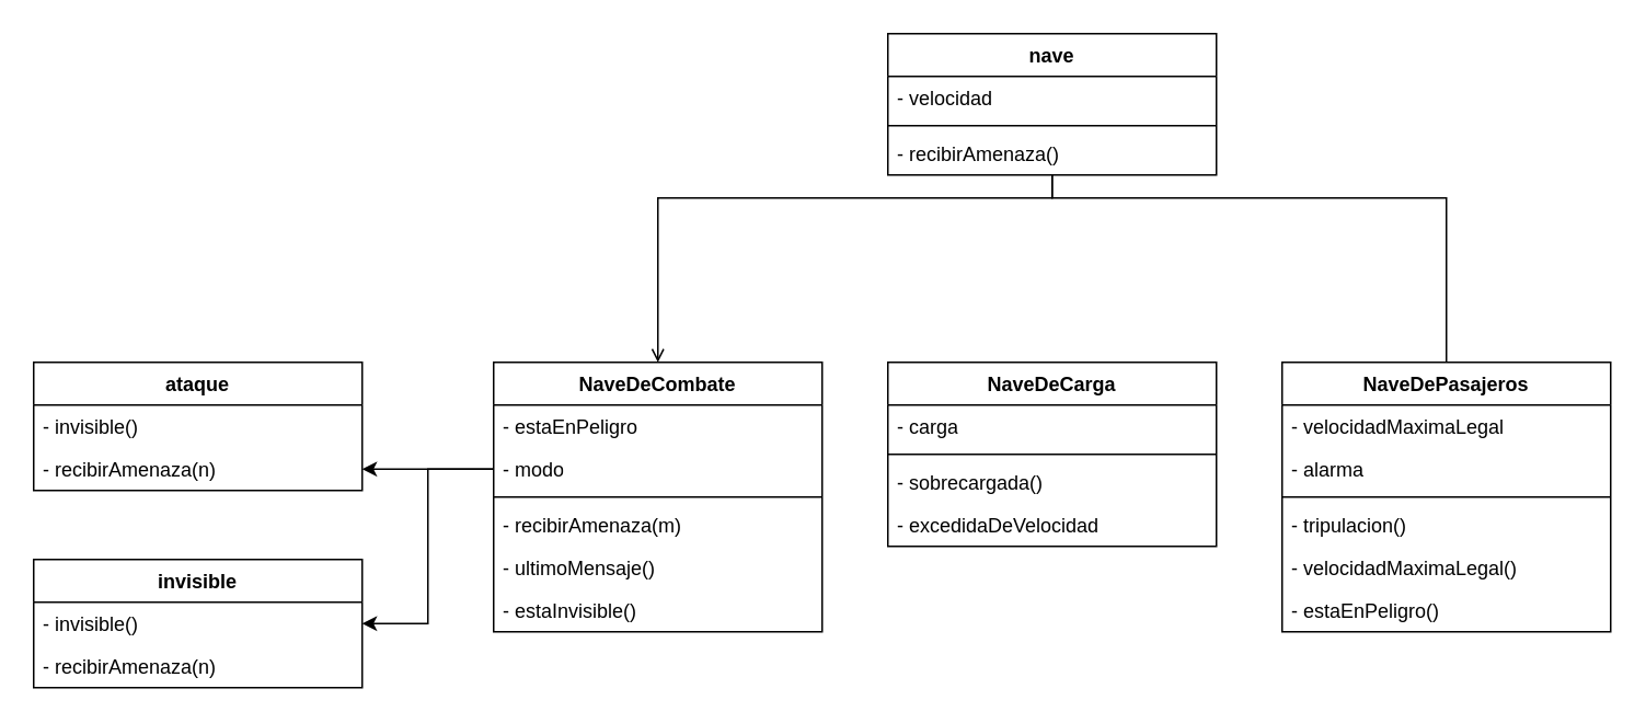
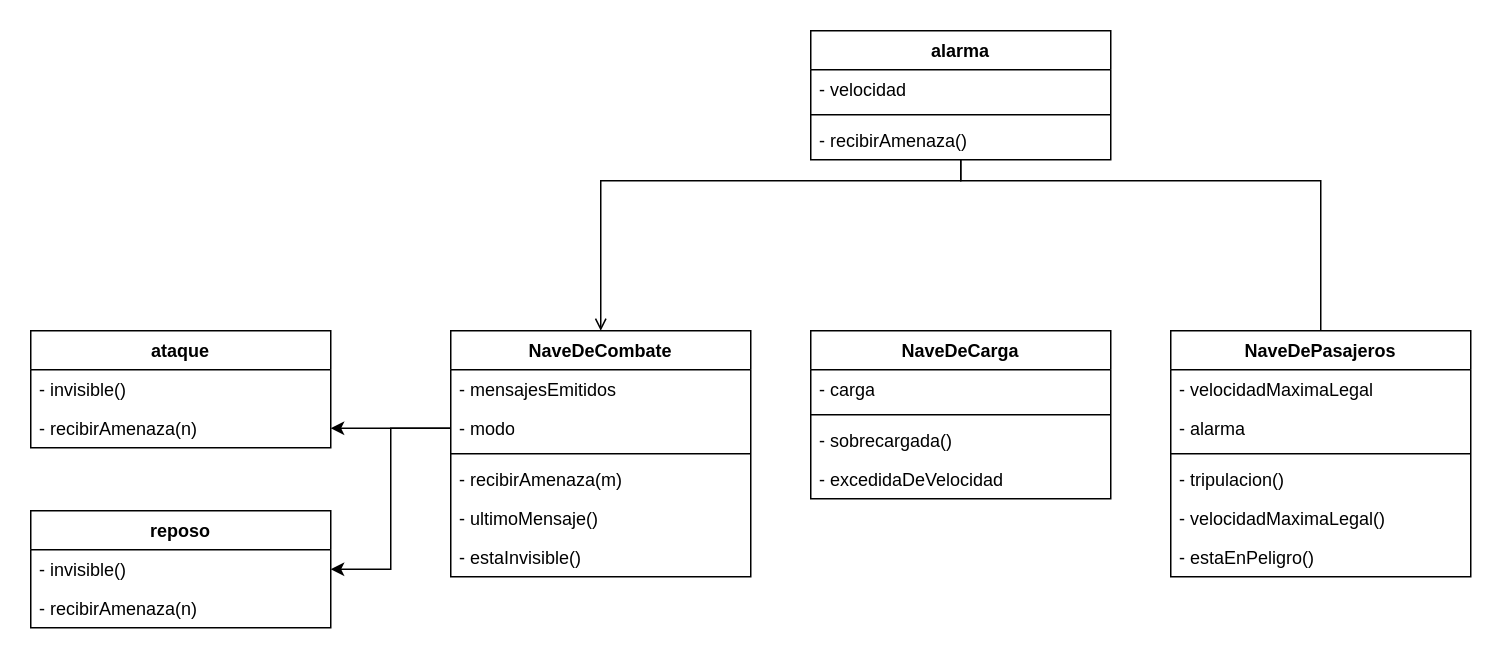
- <mxCell id="29" value="nave" style="swimlane;fontStyle=1;align=center;verticalAlign=top;childLayout=stackLayout;horizontal=1;startSize=26;horizontalStack=0;resizeParent=1;resizeParentMax=0;resizeLast=0;collapsible=1;marginBottom=0;whiteSpace=wrap;html=1;" vertex="1" parent="1"><mxGeometry x="540" y="20" width="200" height="86" as="geometry" /></mxCell>
+ <mxCell id="29" value="alarma" style="swimlane;fontStyle=1;align=center;verticalAlign=top;childLayout=stackLayout;horizontal=1;startSize=26;horizontalStack=0;resizeParent=1;resizeParentMax=0;resizeLast=0;collapsible=1;marginBottom=0;whiteSpace=wrap;html=1;" vertex="1" parent="1"><mxGeometry x="540" y="20" width="200" height="86" as="geometry" /></mxCell>
- <mxCell id="15" value="- estaEnPeligro" style="text;strokeColor=none;fillColor=none;align=left;verticalAlign=top;spacingLeft=4;spacingRight=4;overflow=hidden;rotatable=0;points=[[0,0.5],[1,0.5]];portConstraint=eastwest;whiteSpace=wrap;html=1;" vertex="1" parent="14"><mxGeometry y="26" width="200" height="26" as="geometry" /></mxCell>
+ <mxCell id="15" value="- mensajesEmitidos" style="text;strokeColor=none;fillColor=none;align=left;verticalAlign=top;spacingLeft=4;spacingRight=4;overflow=hidden;rotatable=0;points=[[0,0.5],[1,0.5]];portConstraint=eastwest;whiteSpace=wrap;html=1;" vertex="1" parent="14"><mxGeometry y="26" width="200" height="26" as="geometry" /></mxCell>
- <mxCell id="21" value="invisible" style="swimlane;fontStyle=1;align=center;verticalAlign=top;childLayout=stackLayout;horizontal=1;startSize=26;horizontalStack=0;resizeParent=1;resizeParentMax=0;resizeLast=0;collapsible=1;marginBottom=0;whiteSpace=wrap;html=1;" vertex="1" parent="1"><mxGeometry x="20" y="340" width="200" height="78" as="geometry" /></mxCell>
+ <mxCell id="21" value="reposo" style="swimlane;fontStyle=1;align=center;verticalAlign=top;childLayout=stackLayout;horizontal=1;startSize=26;horizontalStack=0;resizeParent=1;resizeParentMax=0;resizeLast=0;collapsible=1;marginBottom=0;whiteSpace=wrap;html=1;" vertex="1" parent="1"><mxGeometry x="20" y="340" width="200" height="78" as="geometry" /></mxCell>
